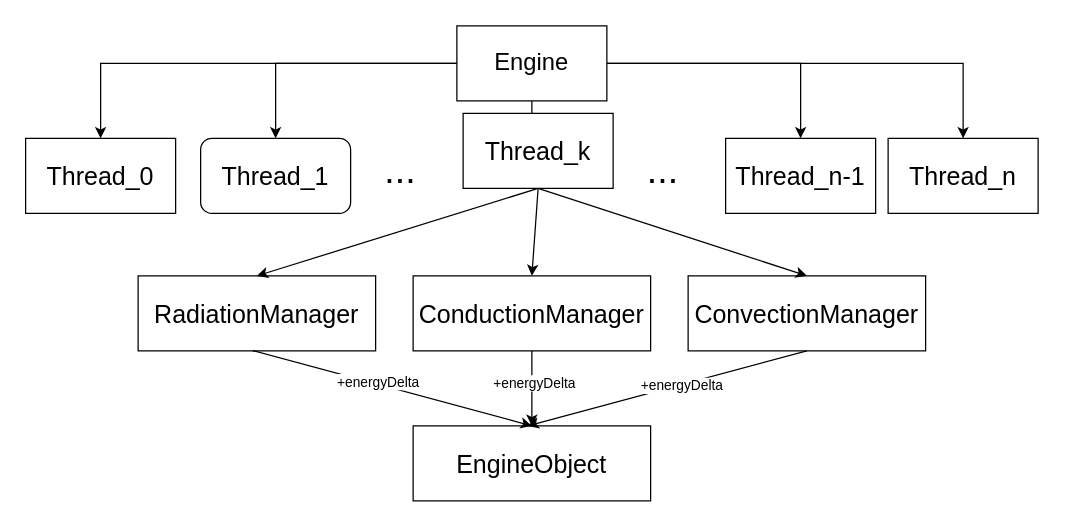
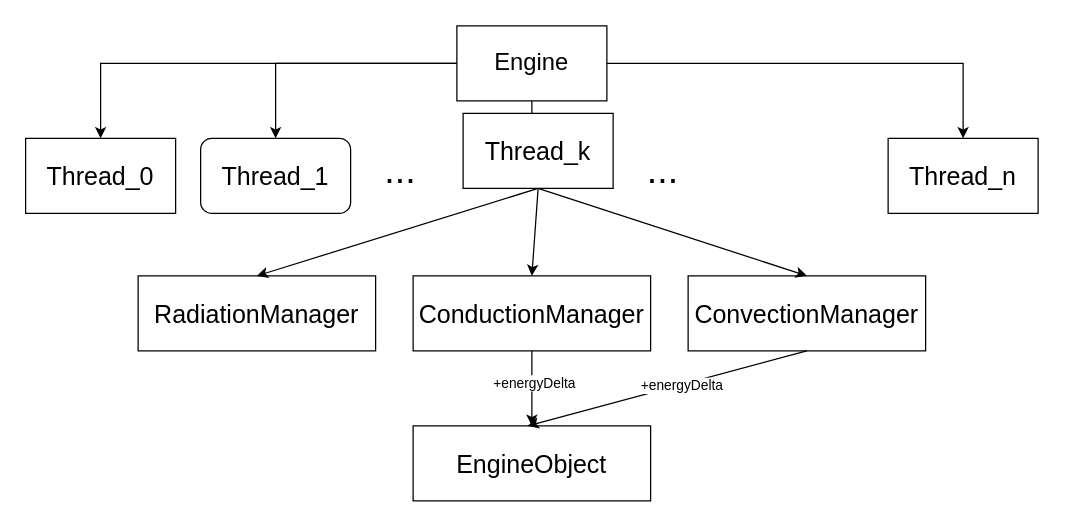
- <mxCell id="5" style="edgeStyle=orthogonalEdgeStyle;rounded=0;orthogonalLoop=1;jettySize=auto;html=1;entryX=0.5;entryY=0;entryDx=0;entryDy=0;" edge="1" parent="1" source="7" target="11"><mxGeometry relative="1" as="geometry" /></mxCell>
- <mxCell id="11" value="&lt;font style=&quot;font-size: 20px;&quot;&gt;Thread_n-1&lt;/font&gt;" style="rounded=0;whiteSpace=wrap;html=1;" vertex="1" parent="1"><mxGeometry x="580" y="110" width="120" height="60" as="geometry" /></mxCell>
- <mxCell id="22" value="" style="endArrow=classic;html=1;rounded=0;exitX=0.482;exitY=0.996;exitDx=0;exitDy=0;exitPerimeter=0;entryX=0.5;entryY=0;entryDx=0;entryDy=0;" edge="1" parent="1" source="15" target="21"><mxGeometry width="50" height="50" relative="1" as="geometry"><mxPoint x="400" y="330" as="sourcePoint" /><mxPoint x="450" y="280" as="targetPoint" /></mxGeometry></mxCell>
- <mxCell id="23" value="+energyDelta" style="edgeLabel;html=1;align=center;verticalAlign=middle;resizable=0;points=[];" vertex="1" connectable="0" parent="22"><mxGeometry x="-0.106" y="2" relative="1" as="geometry"><mxPoint as="offset" /></mxGeometry></mxCell>
